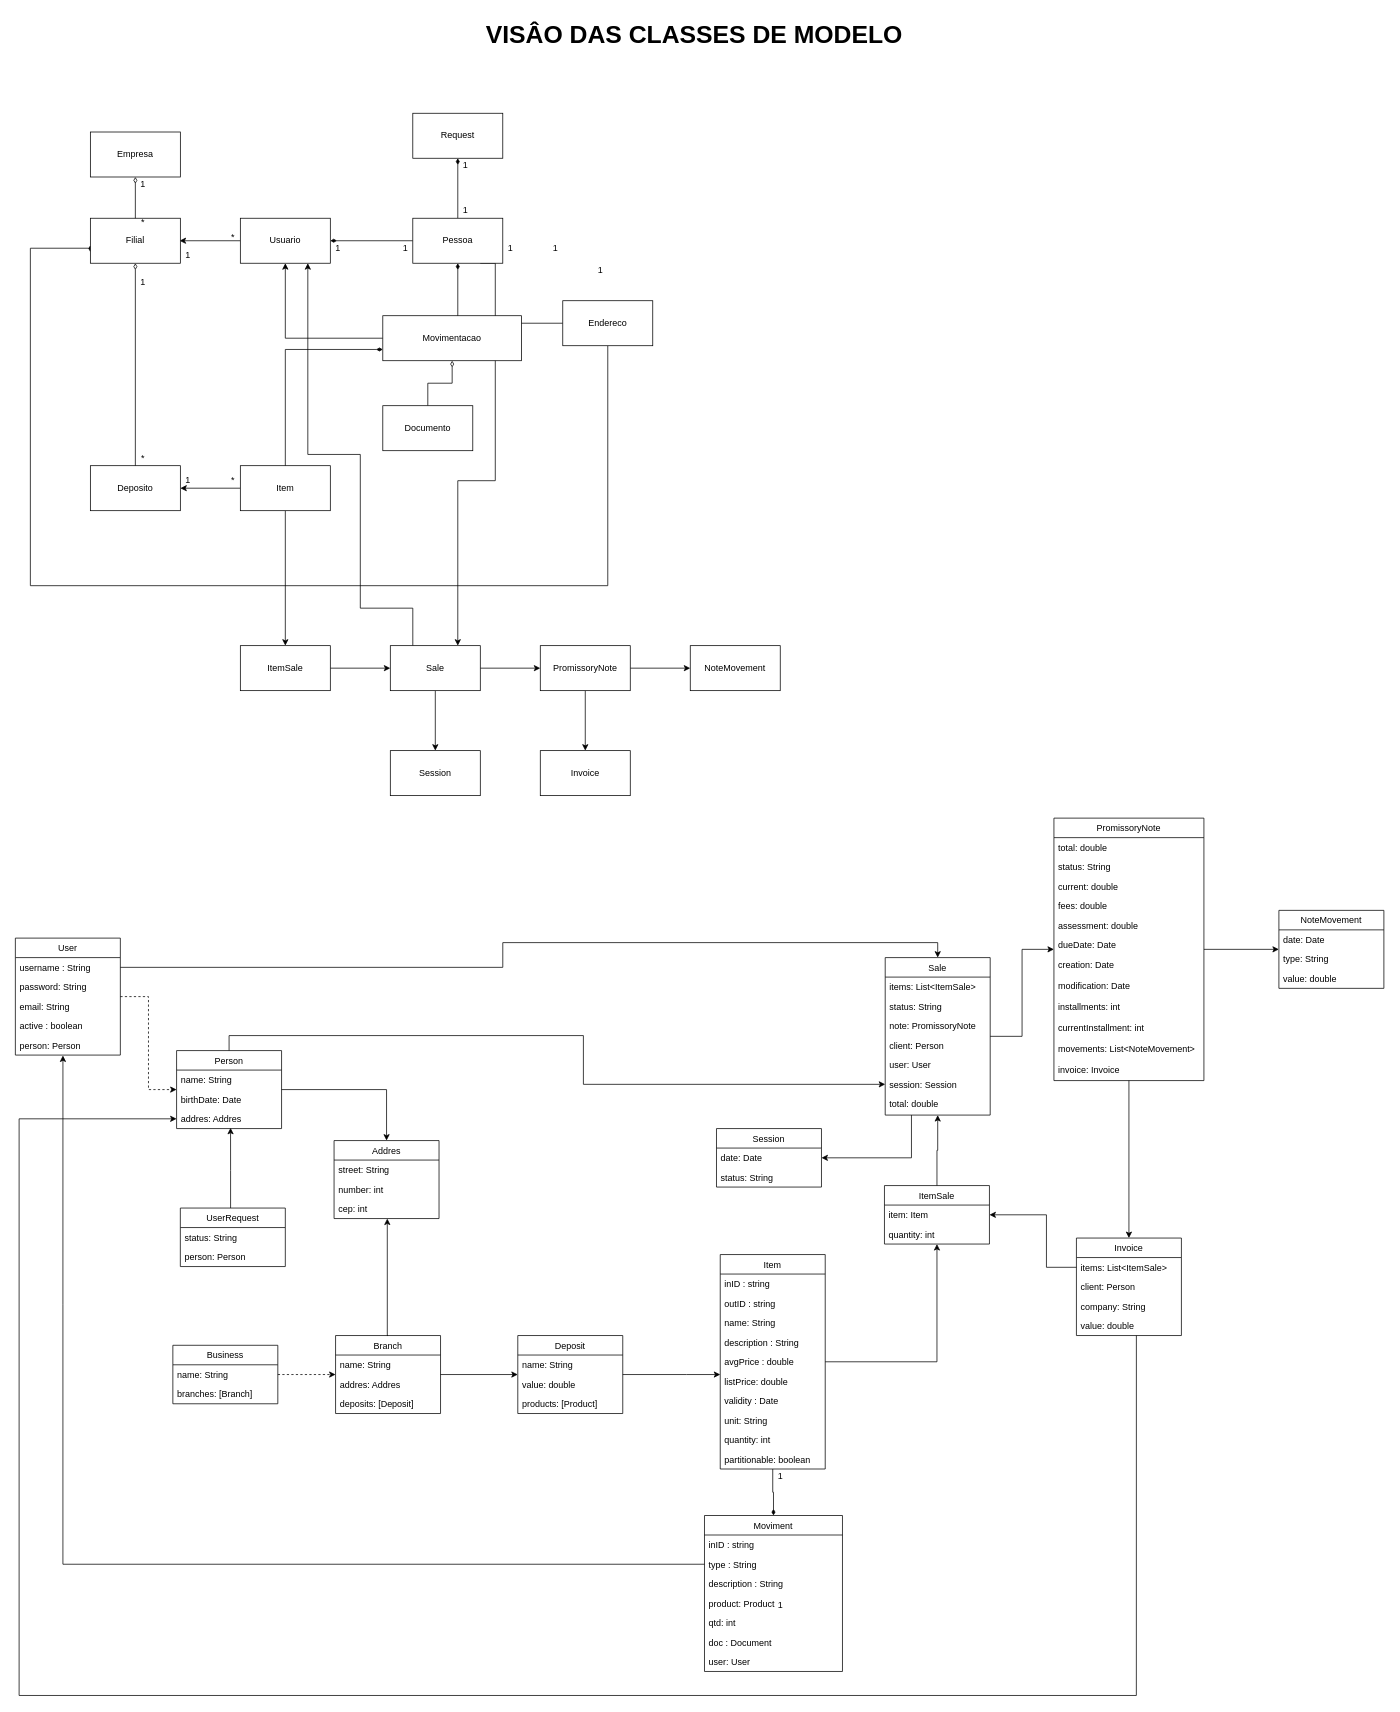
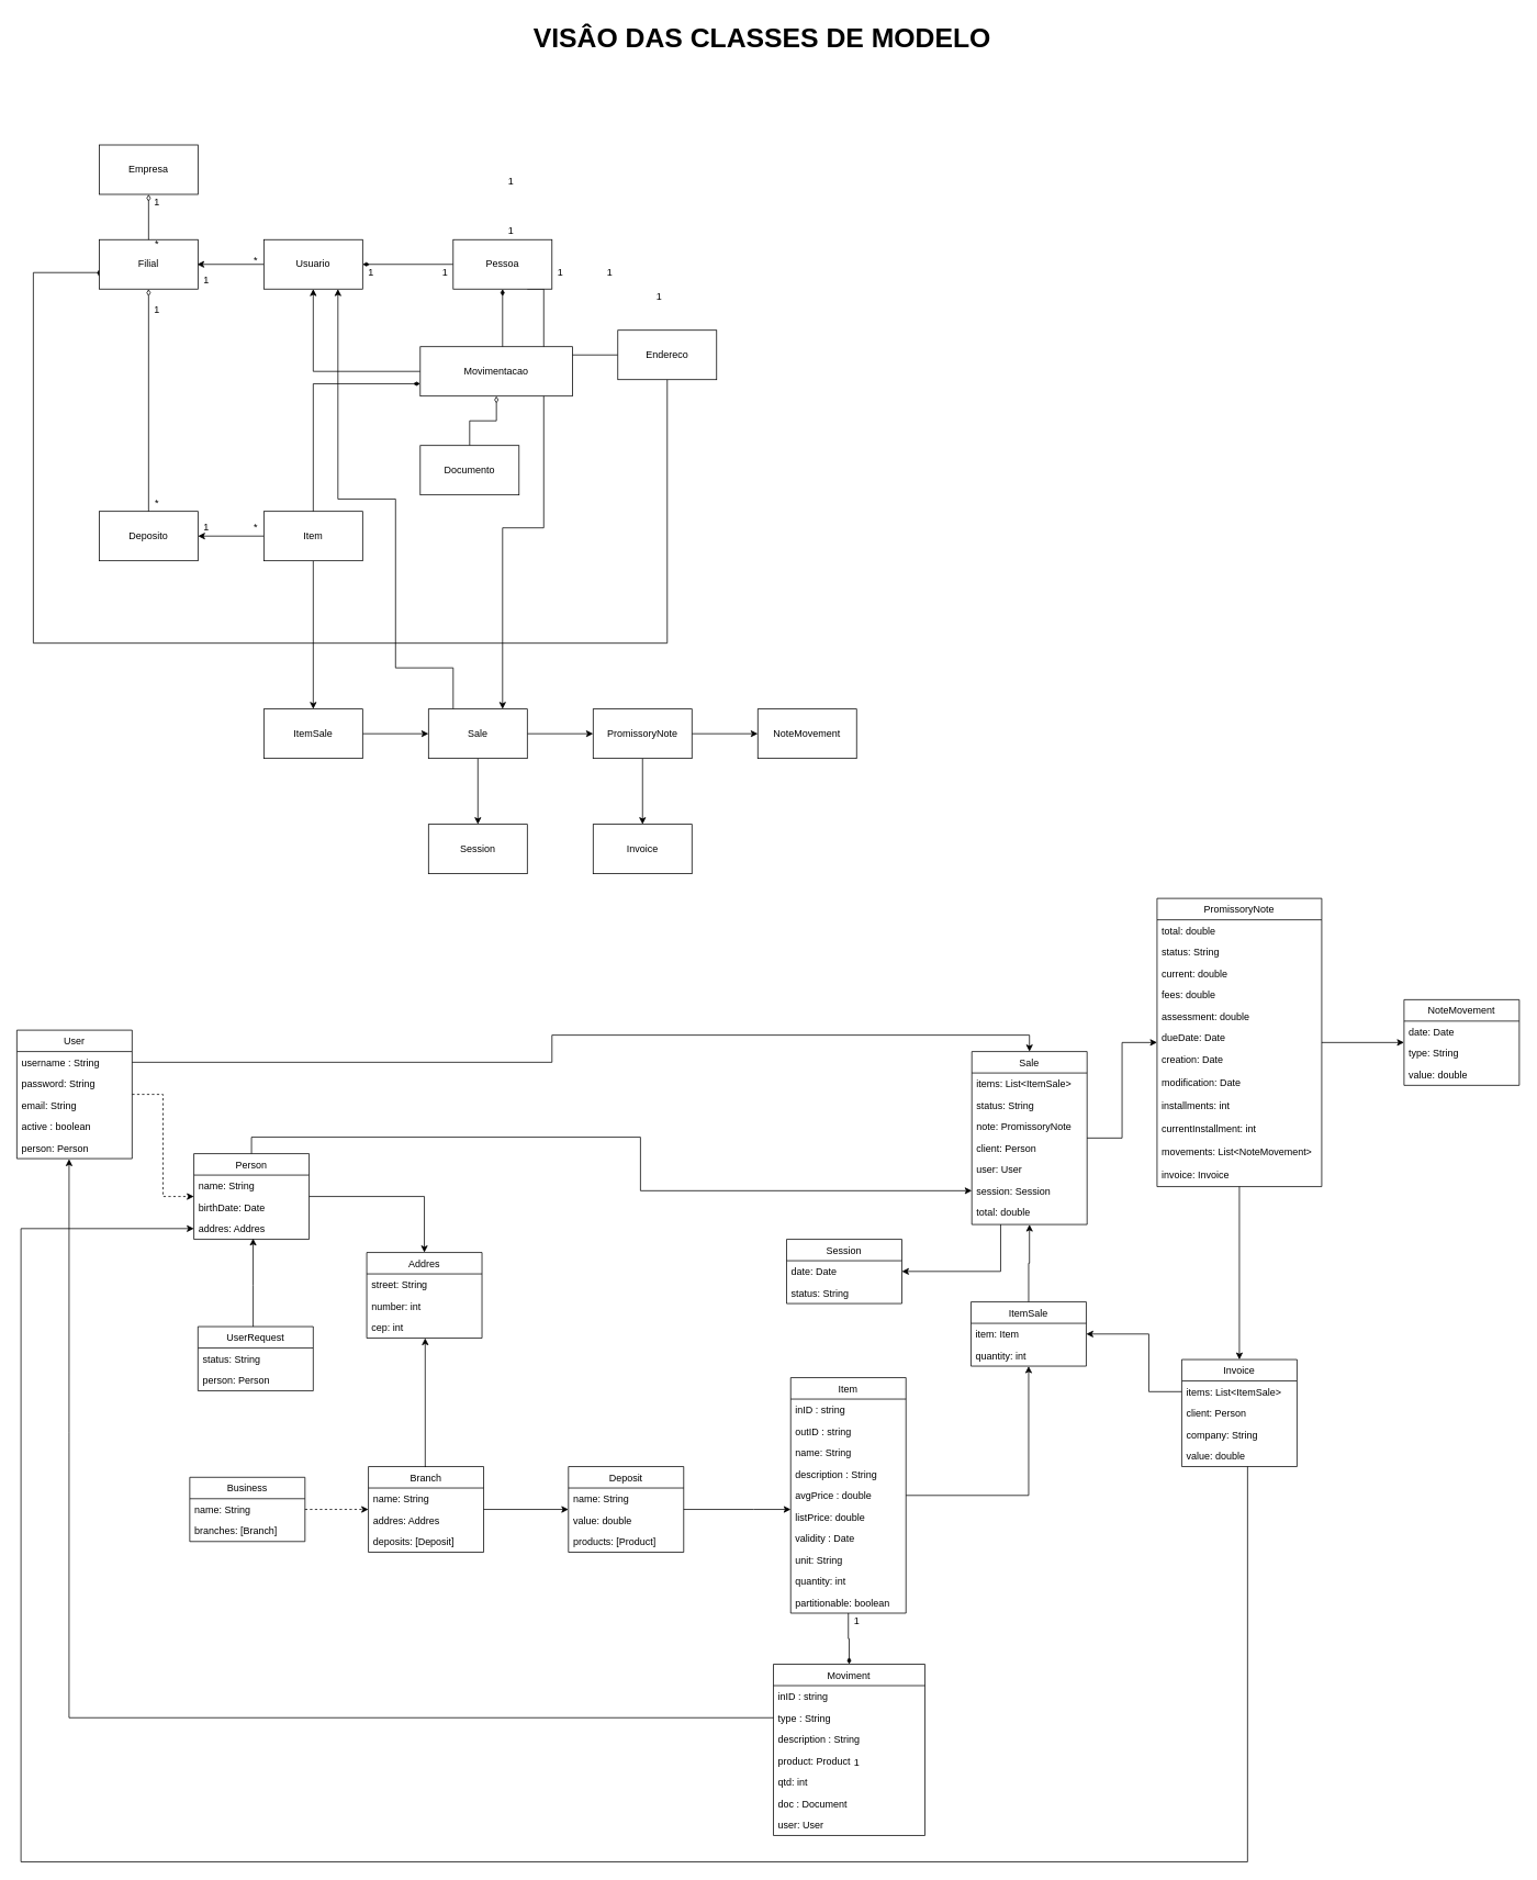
- <mxCell id="4" value="Request" style="rounded=0;whiteSpace=wrap;html=1;" parent="1" vertex="1"><mxGeometry x="550" y="150" width="120" height="60" as="geometry" /></mxCell>
- <mxCell id="5" style="edgeStyle=orthogonalEdgeStyle;rounded=0;orthogonalLoop=1;jettySize=auto;html=1;exitX=0.5;exitY=0;exitDx=0;exitDy=0;entryX=0.5;entryY=1;entryDx=0;entryDy=0;endArrow=diamondThin;endFill=1;" parent="1" source="9" target="4" edge="1"><mxGeometry relative="1" as="geometry"><mxPoint x="610" y="70" as="sourcePoint" /></mxGeometry></mxCell>
